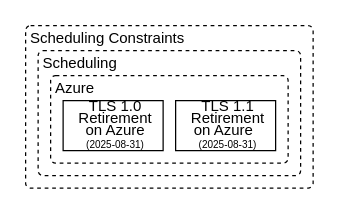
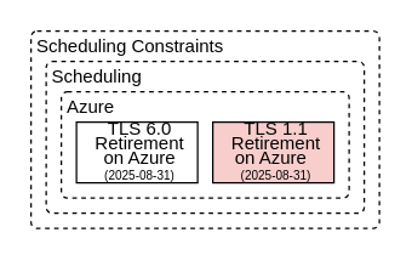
- <mxCell id="5" value="&lt;p style=&quot;line-height: 80%;&quot;&gt;TLS 1.0 Retirement on Azure&lt;br&gt;&lt;font style=&quot;font-size: 8px;&quot;&gt;(2025-08-31)&lt;/font&gt;&lt;/p&gt;" style="rounded=0;whiteSpace=wrap;html=1;spacingBottom=0;spacingLeft=4;" parent="4" vertex="1"><mxGeometry x="10" y="20" width="80" height="40" as="geometry" /></mxCell>
+ <mxCell id="5" value="&lt;p style=&quot;line-height: 80%;&quot;&gt;TLS 6.0 Retirement on Azure&lt;br&gt;&lt;font style=&quot;font-size: 8px;&quot;&gt;(2025-08-31)&lt;/font&gt;&lt;/p&gt;" style="rounded=0;whiteSpace=wrap;html=1;spacingBottom=0;spacingLeft=4;" parent="4" vertex="1"><mxGeometry x="10" y="20" width="80" height="40" as="geometry" /></mxCell>
- <mxCell id="6" value="&lt;p style=&quot;line-height: 80%;&quot;&gt;TLS 1.1 Retirement on Azure&amp;nbsp;&amp;nbsp;&lt;br&gt;&lt;font style=&quot;font-size: 8px;&quot;&gt;(2025-08-31)&lt;/font&gt;&lt;br&gt;&lt;/p&gt;" style="rounded=0;whiteSpace=wrap;html=1;spacingBottom=0;spacingLeft=4;" vertex="1" parent="4"><mxGeometry x="100" y="20" width="80" height="40" as="geometry" /></mxCell>
+ <mxCell id="6" value="&lt;p style=&quot;line-height: 80%;&quot;&gt;TLS 1.1 Retirement on Azure&amp;nbsp;&amp;nbsp;&lt;br&gt;&lt;font style=&quot;font-size: 8px;&quot;&gt;(2025-08-31)&lt;/font&gt;&lt;br&gt;&lt;/p&gt;" style="rounded=0;whiteSpace=wrap;html=1;spacingBottom=0;spacingLeft=4;fillColor=#f8cecc;" vertex="1" parent="4"><mxGeometry x="100" y="20" width="80" height="40" as="geometry" /></mxCell>
